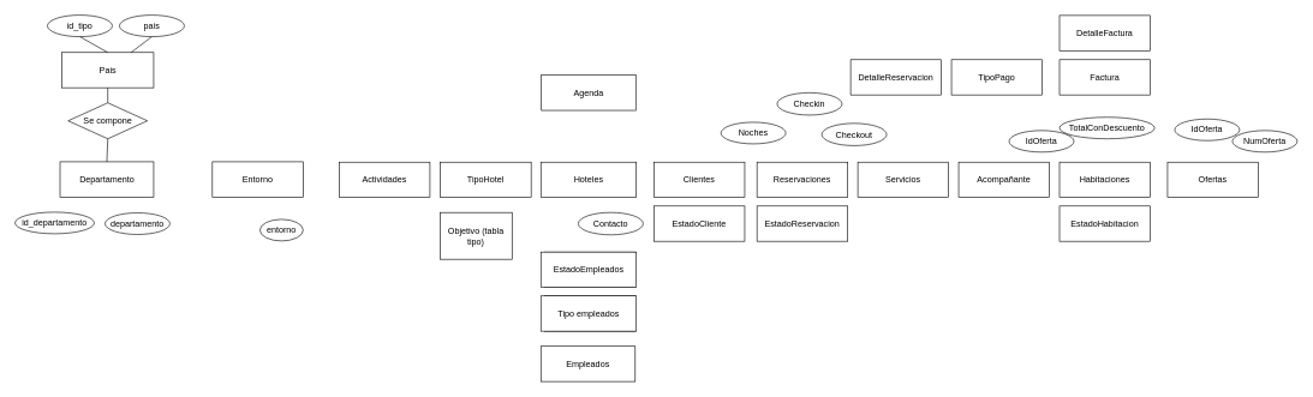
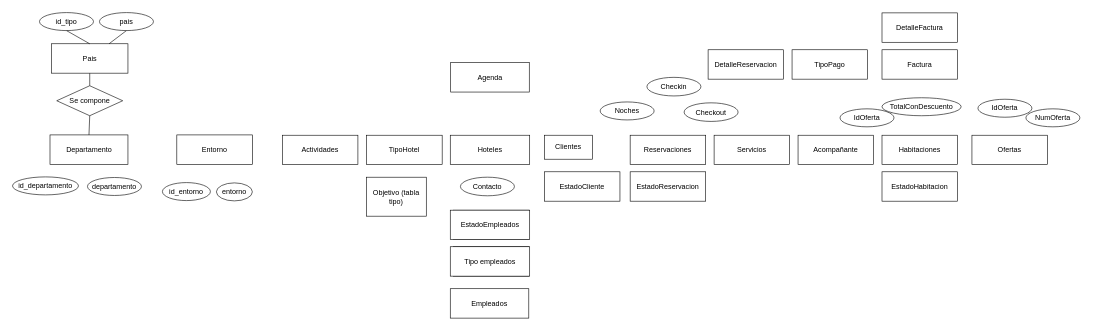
- <mxCell id="7" value="Clientes" style="rounded=0;whiteSpace=wrap;html=1;" parent="1" vertex="1"><mxGeometry x="907" y="225" width="126" height="49" as="geometry" /></mxCell>
+ <mxCell id="7" value="Clientes" style="rounded=0;whiteSpace=wrap;html=1;" parent="1" vertex="1"><mxGeometry x="907" y="225" width="80" height="40" as="geometry" /></mxCell>
- <mxCell id="19" value="Contacto" style="ellipse;whiteSpace=wrap;html=1;" parent="1" vertex="1"><mxGeometry x="802" y="295" width="90" height="31" as="geometry" /></mxCell>
+ <mxCell id="19" value="Contacto" style="ellipse;whiteSpace=wrap;html=1;" parent="1" vertex="1"><mxGeometry x="767" y="295" width="90" height="31" as="geometry" /></mxCell>
+ <mxCell id="42" value="id_entorno" style="ellipse;whiteSpace=wrap;html=1;" parent="1" vertex="1"><mxGeometry x="270" y="304" width="80" height="30" as="geometry" /></mxCell>
